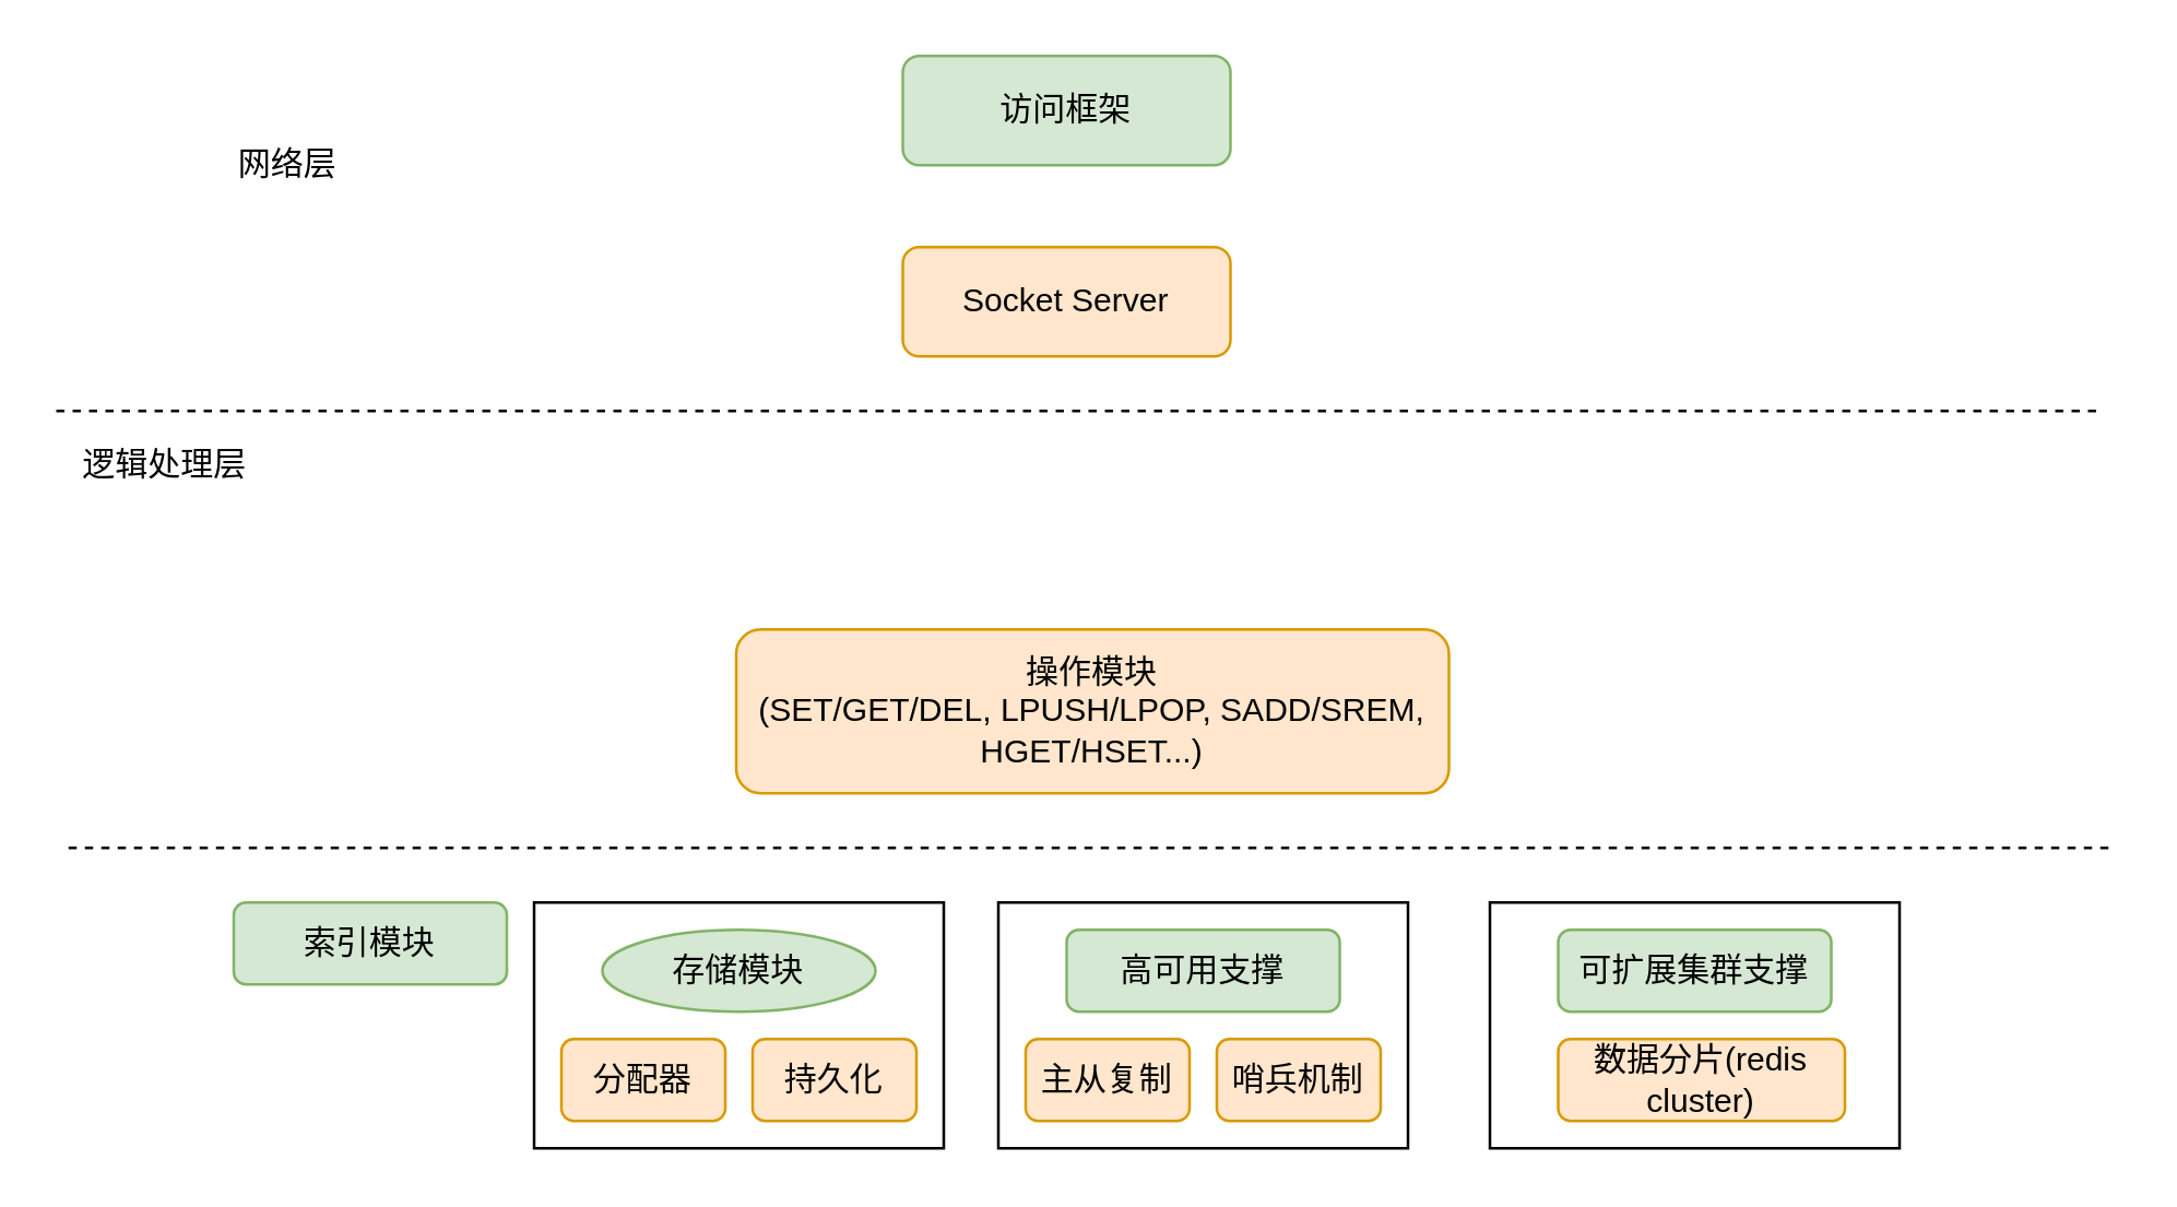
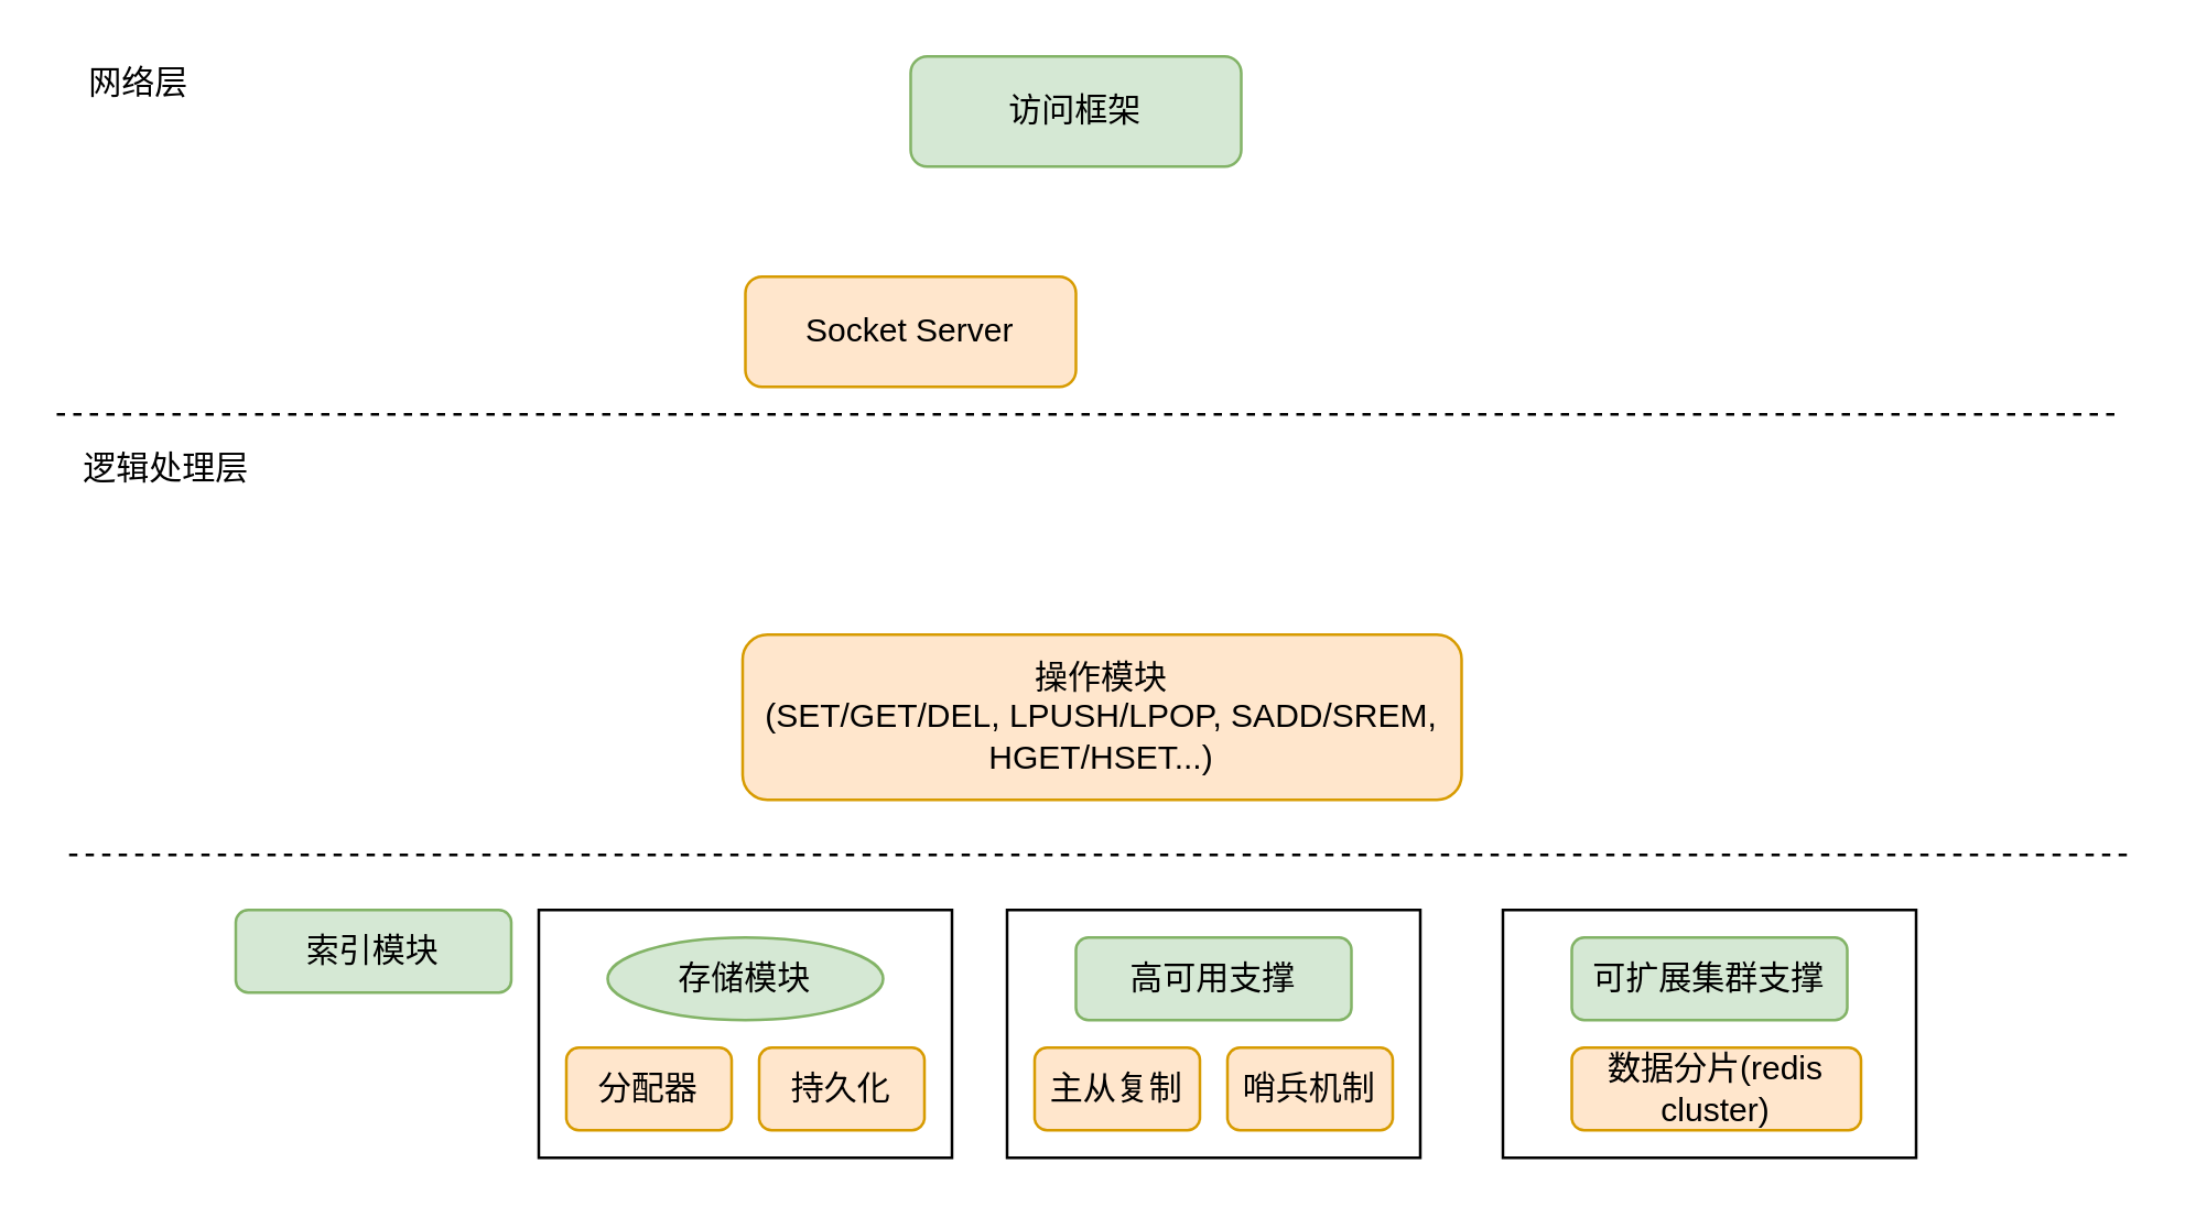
- <mxCell id="19" value="网络层" style="text;html=1;strokeColor=none;fillColor=none;align=center;verticalAlign=middle;whiteSpace=wrap;rounded=0;" vertex="1" parent="1"><mxGeometry x="85" y="50" width="40" height="20" as="geometry" /></mxCell>
+ <mxCell id="19" value="网络层" style="text;html=1;strokeColor=none;fillColor=none;align=center;verticalAlign=middle;whiteSpace=wrap;rounded=0;" vertex="1" parent="1"><mxGeometry x="30" y="20" width="40" height="20" as="geometry" /></mxCell>
- <mxCell id="3" value="Socket Server" style="rounded=1;whiteSpace=wrap;html=1;fillColor=#ffe6cc;strokeColor=#d79b00;" vertex="1" parent="1"><mxGeometry x="330" y="90" width="120" height="40" as="geometry" /></mxCell>
+ <mxCell id="3" value="Socket Server" style="rounded=1;whiteSpace=wrap;html=1;fillColor=#ffe6cc;strokeColor=#d79b00;" vertex="1" parent="1"><mxGeometry x="270" y="100" width="120" height="40" as="geometry" /></mxCell>
